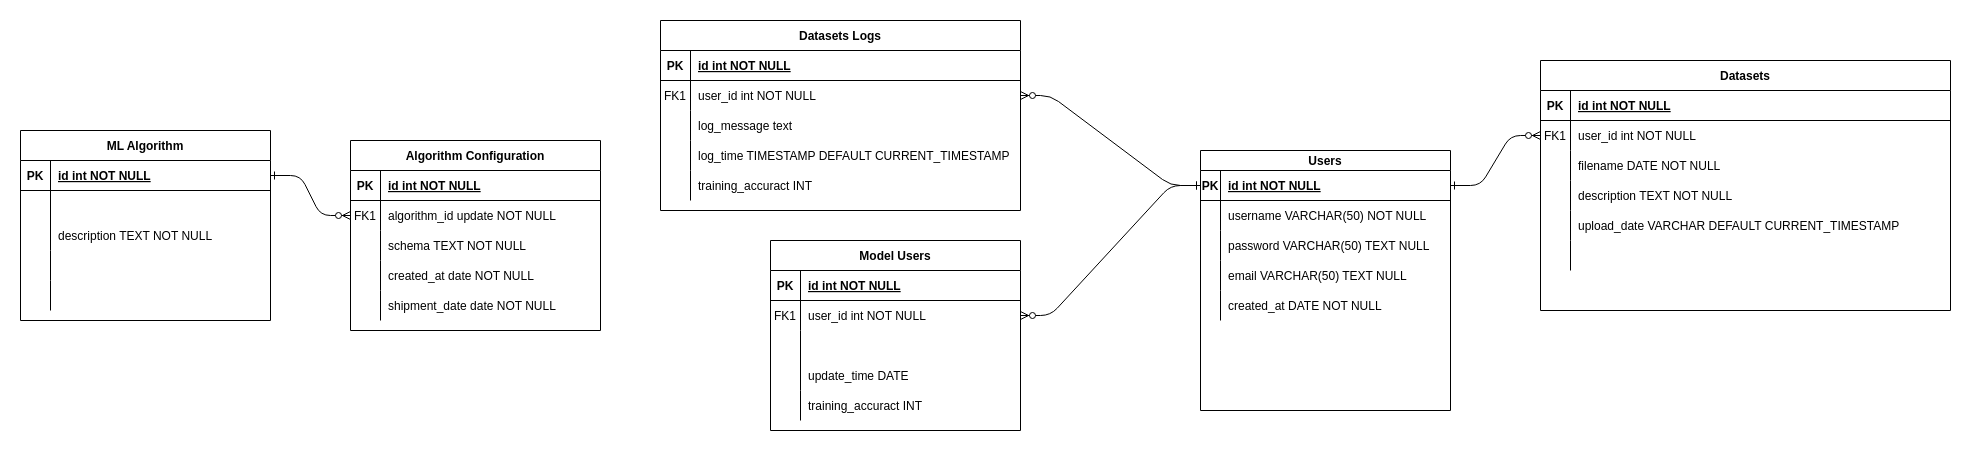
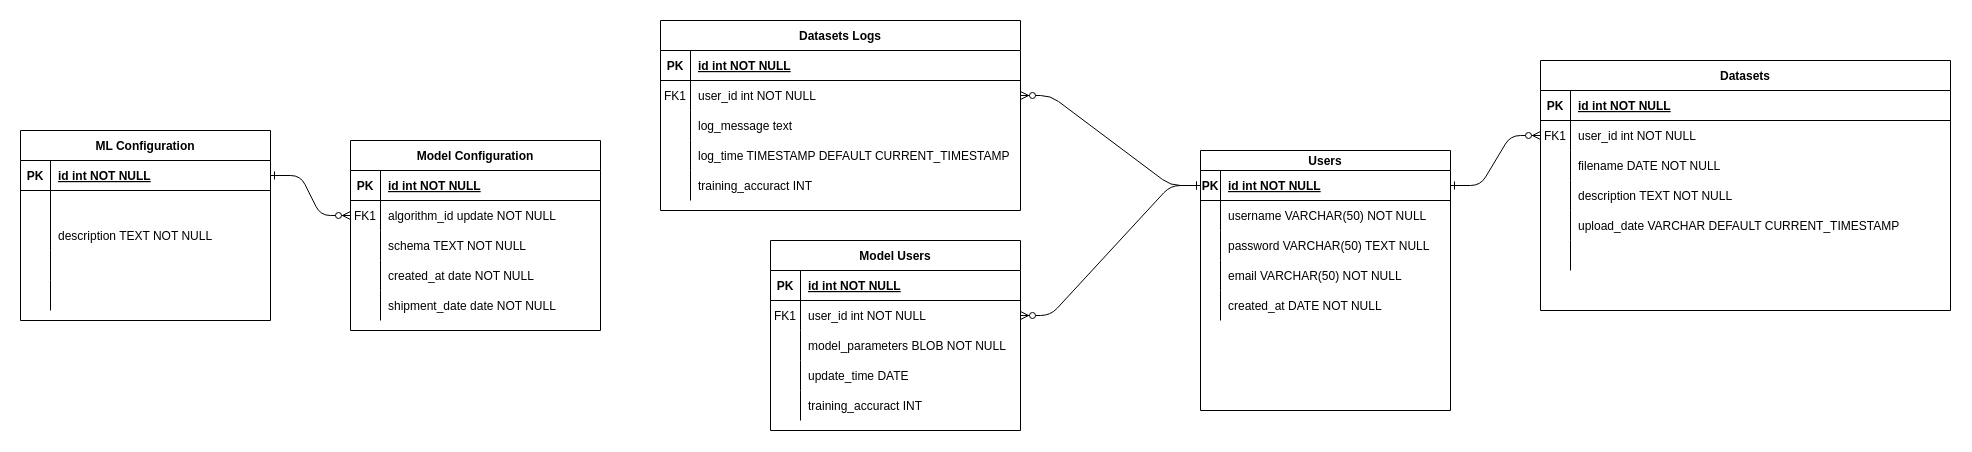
- <mxCell id="88" value="ML Algorithm" style="shape=table;startSize=30;container=1;collapsible=1;childLayout=tableLayout;fixedRows=1;rowLines=0;fontStyle=1;align=center;resizeLast=1;" vertex="1" parent="1"><mxGeometry x="20" y="130" width="250" height="190" as="geometry" /></mxCell>
+ <mxCell id="88" value="ML Configuration" style="shape=table;startSize=30;container=1;collapsible=1;childLayout=tableLayout;fixedRows=1;rowLines=0;fontStyle=1;align=center;resizeLast=1;" vertex="1" parent="1"><mxGeometry x="20" y="130" width="250" height="190" as="geometry" /></mxCell>
- <mxCell id="22" value="Algorithm Configuration" style="shape=table;startSize=30;container=1;collapsible=1;childLayout=tableLayout;fixedRows=1;rowLines=0;fontStyle=1;align=center;resizeLast=1;" parent="1" vertex="1"><mxGeometry x="350" y="140" width="250" height="190" as="geometry" /></mxCell>
+ <mxCell id="22" value="Model Configuration" style="shape=table;startSize=30;container=1;collapsible=1;childLayout=tableLayout;fixedRows=1;rowLines=0;fontStyle=1;align=center;resizeLast=1;" parent="1" vertex="1"><mxGeometry x="350" y="140" width="250" height="190" as="geometry" /></mxCell>
- <mxCell id="50" value="email VARCHAR(50) TEXT NULL" style="shape=partialRectangle;overflow=hidden;connectable=0;fillColor=none;top=0;left=0;bottom=0;right=0;align=left;spacingLeft=6;" vertex="1" parent="48"><mxGeometry x="20" width="230" height="30" as="geometry"><mxRectangle width="230" height="30" as="alternateBounds" /></mxGeometry></mxCell>
+ <mxCell id="50" value="email VARCHAR(50) NOT NULL" style="shape=partialRectangle;overflow=hidden;connectable=0;fillColor=none;top=0;left=0;bottom=0;right=0;align=left;spacingLeft=6;" vertex="1" parent="48"><mxGeometry x="20" width="230" height="30" as="geometry"><mxRectangle width="230" height="30" as="alternateBounds" /></mxGeometry></mxCell>
+ <mxCell id="63" value="model_parameters BLOB NOT NULL" style="shape=partialRectangle;overflow=hidden;connectable=0;fillColor=none;top=0;left=0;bottom=0;right=0;align=left;spacingLeft=6;" vertex="1" parent="61"><mxGeometry x="30" width="220" height="30" as="geometry"><mxRectangle width="220" height="30" as="alternateBounds" /></mxGeometry></mxCell>
